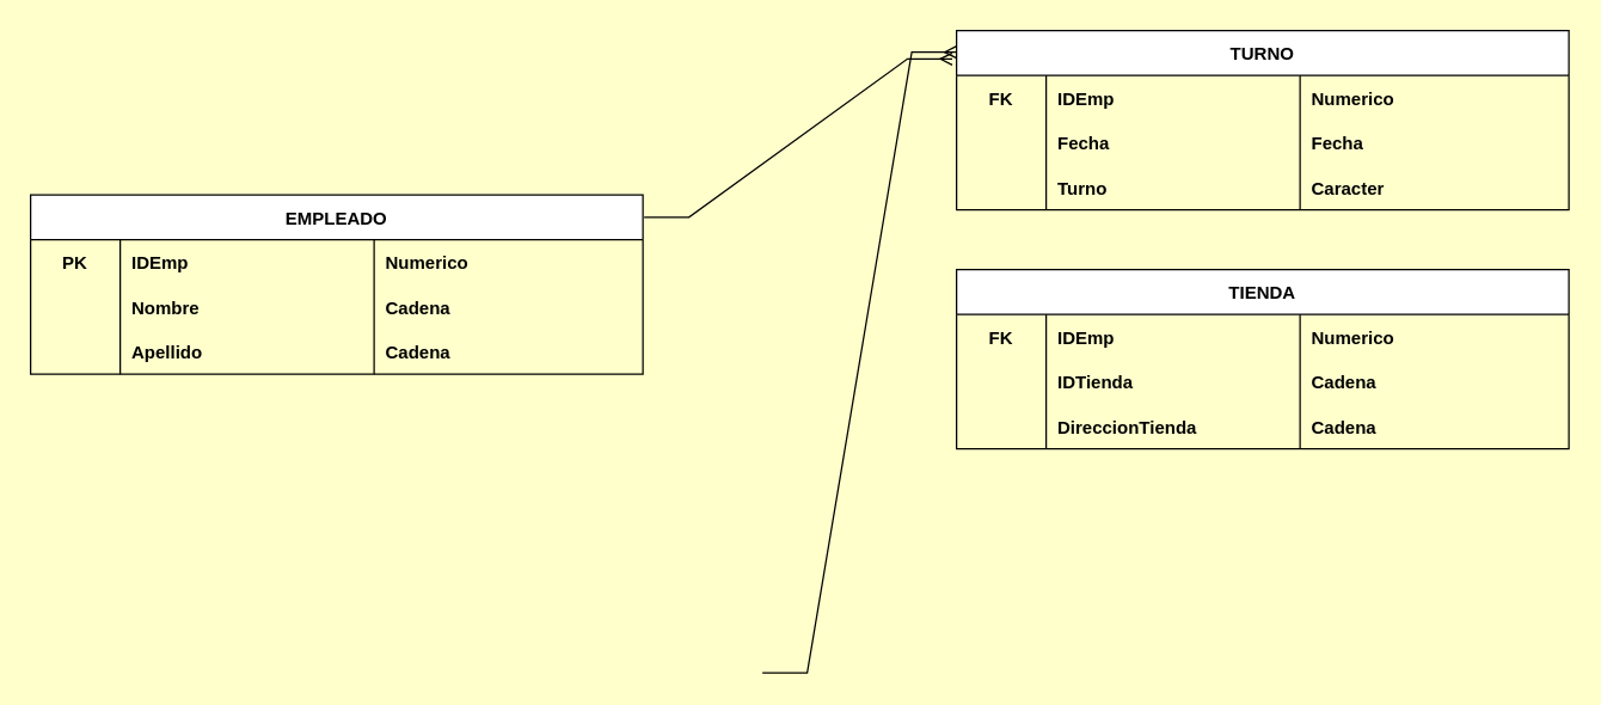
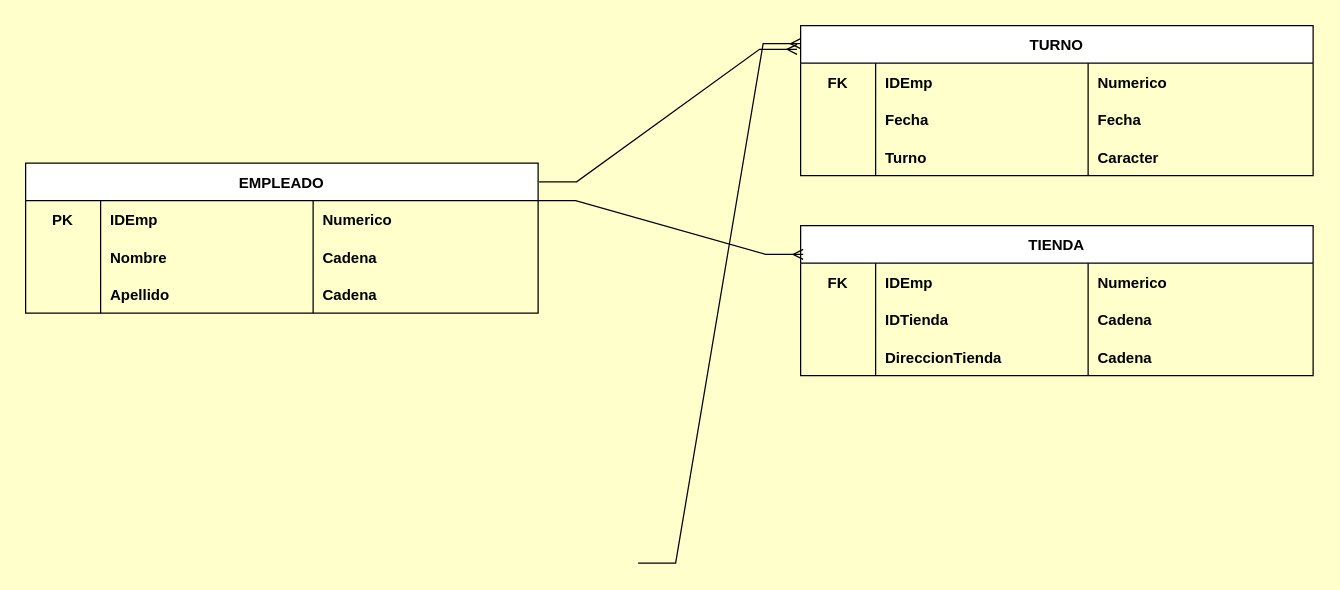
+ <mxCell id="43" value="" style="edgeStyle=entityRelationEdgeStyle;fontSize=12;html=1;endArrow=ERmany;rounded=0;entryX=0.005;entryY=0.192;entryDx=0;entryDy=0;entryPerimeter=0;exitX=1;exitY=0.25;exitDx=0;exitDy=0;" edge="1" parent="1" source="2" target="30"><mxGeometry width="100" height="100" relative="1" as="geometry"><mxPoint x="380" y="234.96" as="sourcePoint" /><mxPoint x="570" y="210" as="targetPoint" /></mxGeometry></mxCell>
